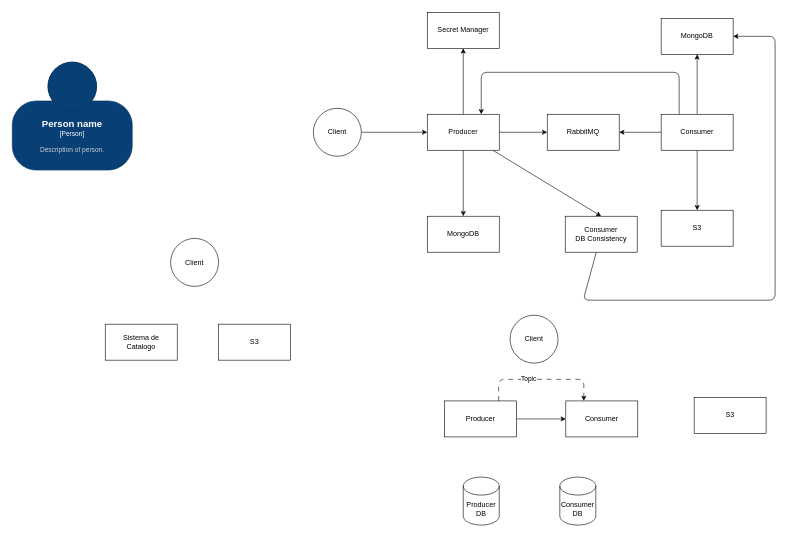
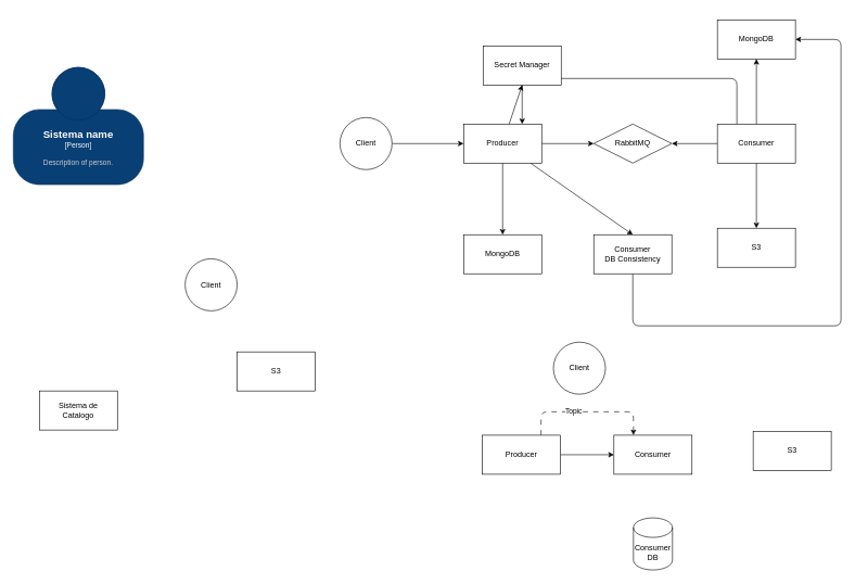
- <mxCell id="20" value="Secret Manager" style="rounded=0;whiteSpace=wrap;html=1;" parent="1" vertex="1"><mxGeometry x="712" y="20" width="120" height="60" as="geometry" /></mxCell>
+ <mxCell id="20" value="Secret Manager" style="rounded=0;whiteSpace=wrap;html=1;" parent="1" vertex="1"><mxGeometry x="742" y="70" width="120" height="60" as="geometry" /></mxCell>
- <mxCell id="12" value="RabbitMQ" style="rounded=0;whiteSpace=wrap;html=1;" parent="1" vertex="1"><mxGeometry x="912" y="190" width="120" height="60" as="geometry" /></mxCell>
+ <mxCell id="12" value="RabbitMQ" style="rhombus;whiteSpace=wrap;html=1;" parent="1" vertex="1"><mxGeometry x="912" y="190" width="120" height="60" as="geometry" /></mxCell>
- <mxCell id="21" value="&lt;font style=&quot;font-size: 16px&quot;&gt;&lt;b&gt;Person name&lt;/b&gt;&lt;/font&gt;&lt;div&gt;[Person]&lt;/div&gt;&lt;br&gt;&lt;div&gt;&lt;font style=&quot;font-size: 11px&quot;&gt;&lt;font color=&quot;#cccccc&quot;&gt;Description of person.&lt;/font&gt;&lt;/div&gt;" style="html=1;fontSize=11;dashed=0;whiteSpace=wrap;fillColor=#083F75;strokeColor=#06315C;fontColor=#ffffff;shape=mxgraph.c4.person2;align=center;metaEdit=1;points=[[0.5,0,0],[1,0.5,0],[1,0.75,0],[0.75,1,0],[0.5,1,0],[0.25,1,0],[0,0.75,0],[0,0.5,0]];resizable=0;" parent="1" vertex="1"><mxGeometry x="20" y="103" width="200" height="180" as="geometry" /></mxCell>
+ <mxCell id="21" value="&lt;font style=&quot;font-size: 16px&quot;&gt;&lt;b&gt;Sistema name&lt;/b&gt;&lt;/font&gt;&lt;div&gt;[Person]&lt;/div&gt;&lt;br&gt;&lt;div&gt;&lt;font style=&quot;font-size: 11px&quot;&gt;&lt;font color=&quot;#cccccc&quot;&gt;Description of person.&lt;/font&gt;&lt;/div&gt;" style="html=1;fontSize=11;dashed=0;whiteSpace=wrap;fillColor=#083F75;strokeColor=#06315C;fontColor=#ffffff;shape=mxgraph.c4.person2;align=center;metaEdit=1;points=[[0.5,0,0],[1,0.5,0],[1,0.75,0],[0.75,1,0],[0.5,1,0],[0.25,1,0],[0,0.75,0],[0,0.5,0]];resizable=0;" parent="1" vertex="1"><mxGeometry x="20" y="103" width="200" height="180" as="geometry" /></mxCell>
- <mxCell id="17" value="Consumer &lt;br&gt;DB Consistency" style="rounded=0;whiteSpace=wrap;html=1;" parent="1" vertex="1"><mxGeometry x="942" y="360" width="120" height="60" as="geometry" /></mxCell>
+ <mxCell id="17" value="Consumer &lt;br&gt;DB Consistency" style="rounded=0;whiteSpace=wrap;html=1;" parent="1" vertex="1"><mxGeometry x="912" y="360" width="120" height="60" as="geometry" /></mxCell>
- <mxCell id="23" value="Sistema de &lt;br&gt;Catalogo" style="rounded=0;whiteSpace=wrap;html=1;" vertex="1" parent="1"><mxGeometry x="175" y="540" width="120" height="60" as="geometry" /></mxCell>
+ <mxCell id="23" value="Sistema de &lt;br&gt;Catalogo" style="rounded=0;whiteSpace=wrap;html=1;" vertex="1" parent="1"><mxGeometry x="60" y="600" width="120" height="60" as="geometry" /></mxCell>
- <mxCell id="32" value="Producer DB" style="shape=cylinder3;whiteSpace=wrap;html=1;boundedLbl=1;backgroundOutline=1;size=15;" vertex="1" parent="1"><mxGeometry x="772" y="795" width="60" height="80" as="geometry" /></mxCell>
- <mxCell id="33" value="Consumer DB" style="shape=cylinder3;whiteSpace=wrap;html=1;boundedLbl=1;backgroundOutline=1;size=15;" vertex="1" parent="1"><mxGeometry x="933" y="795" width="60" height="80" as="geometry" /></mxCell>
+ <mxCell id="33" value="Consumer DB" style="shape=cylinder3;whiteSpace=wrap;html=1;boundedLbl=1;backgroundOutline=1;size=15;" vertex="1" parent="1"><mxGeometry x="973" y="795" width="60" height="80" as="geometry" /></mxCell>
